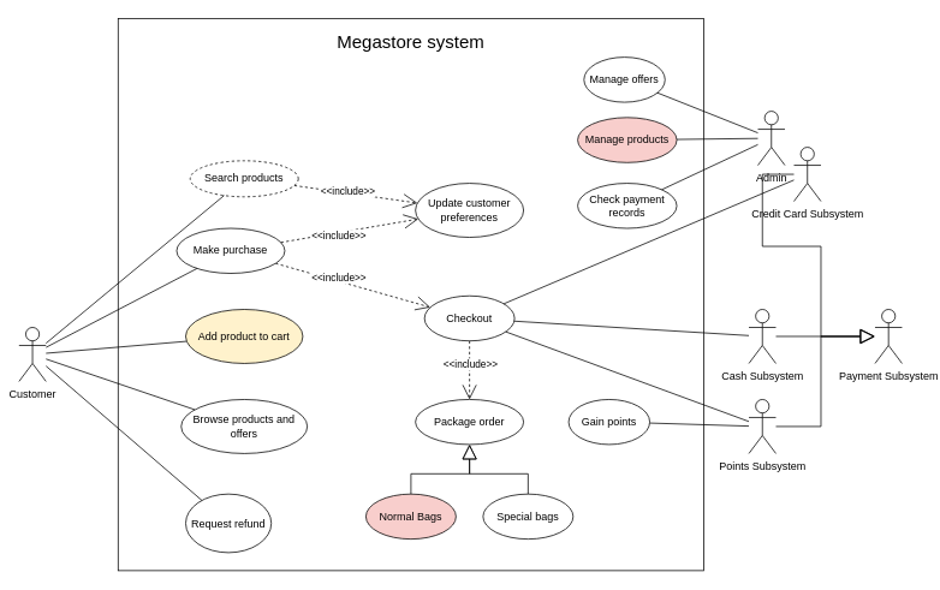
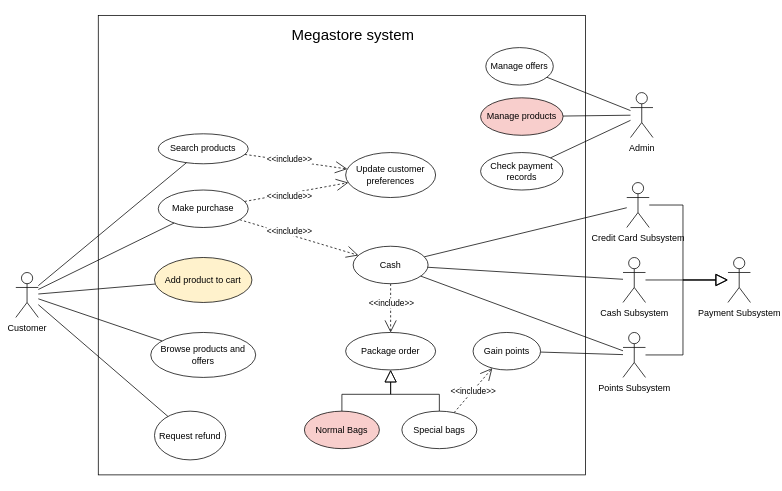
- <mxCell id="21" value="Megastore system" style="text;html=1;strokeColor=none;fillColor=none;align=center;verticalAlign=middle;whiteSpace=wrap;rounded=0;fontSize=20;" parent="1" vertex="1"><mxGeometry x="315" y="30" width="280" height="30" as="geometry" /></mxCell>
+ <mxCell id="21" value="Megastore system" style="text;html=1;strokeColor=none;fillColor=none;align=center;verticalAlign=middle;whiteSpace=wrap;rounded=0;fontSize=20;" parent="1" vertex="1"><mxGeometry x="330" y="30" width="280" height="30" as="geometry" /></mxCell>
- <mxCell id="16" value="Credit Card Subsystem" style="shape=umlActor;verticalLabelPosition=bottom;verticalAlign=top;html=1;outlineConnect=0;strokeColor=default;" parent="1" vertex="1"><mxGeometry x="880" y="163" width="30" height="60" as="geometry" /></mxCell>
+ <mxCell id="16" value="Credit Card Subsystem" style="shape=umlActor;verticalLabelPosition=bottom;verticalAlign=top;html=1;outlineConnect=0;strokeColor=default;" parent="1" vertex="1"><mxGeometry x="835" y="243" width="30" height="60" as="geometry" /></mxCell>
- <mxCell id="8" value="Search products" style="ellipse;whiteSpace=wrap;html=1;dashed=1;" parent="1" vertex="1"><mxGeometry x="210" y="178" width="120" height="40" as="geometry" /></mxCell>
+ <mxCell id="8" value="Search products" style="ellipse;whiteSpace=wrap;html=1;" parent="1" vertex="1"><mxGeometry x="210" y="178" width="120" height="40" as="geometry" /></mxCell>
- <mxCell id="6" value="&lt;div&gt;Make purchase&lt;/div&gt;" style="ellipse;whiteSpace=wrap;html=1;" parent="1" vertex="1"><mxGeometry x="195" y="253" width="120" height="50" as="geometry" /></mxCell>
+ <mxCell id="6" value="&lt;div&gt;Make purchase&lt;/div&gt;" style="ellipse;whiteSpace=wrap;html=1;" parent="1" vertex="1"><mxGeometry x="210" y="253" width="120" height="50" as="geometry" /></mxCell>
- <mxCell id="9" value="Checkout" style="ellipse;whiteSpace=wrap;html=1;" parent="1" vertex="1"><mxGeometry x="470" y="328" width="100" height="50" as="geometry" /></mxCell>
+ <mxCell id="9" value="Cash" style="ellipse;whiteSpace=wrap;html=1;" parent="1" vertex="1"><mxGeometry x="470" y="328" width="100" height="50" as="geometry" /></mxCell>
+ <mxCell id="37" style="edgeStyle=none;rounded=0;orthogonalLoop=1;jettySize=auto;html=1;endArrow=open;endFill=0;startSize=6;endSize=14;dashed=1;" parent="1" source="34" target="40" edge="1"><mxGeometry relative="1" as="geometry"><mxPoint x="824.997" y="612.081" as="sourcePoint" /><mxPoint x="910" y="633" as="targetPoint" /></mxGeometry></mxCell>
+ <mxCell id="38" value="&amp;lt;&amp;lt;include&amp;gt;&amp;gt;" style="edgeLabel;html=1;align=center;verticalAlign=middle;resizable=0;points=[];" parent="37" vertex="1" connectable="0"><mxGeometry x="-0.375" y="-1" relative="1" as="geometry"><mxPoint x="8" y="-12" as="offset" /></mxGeometry></mxCell>
